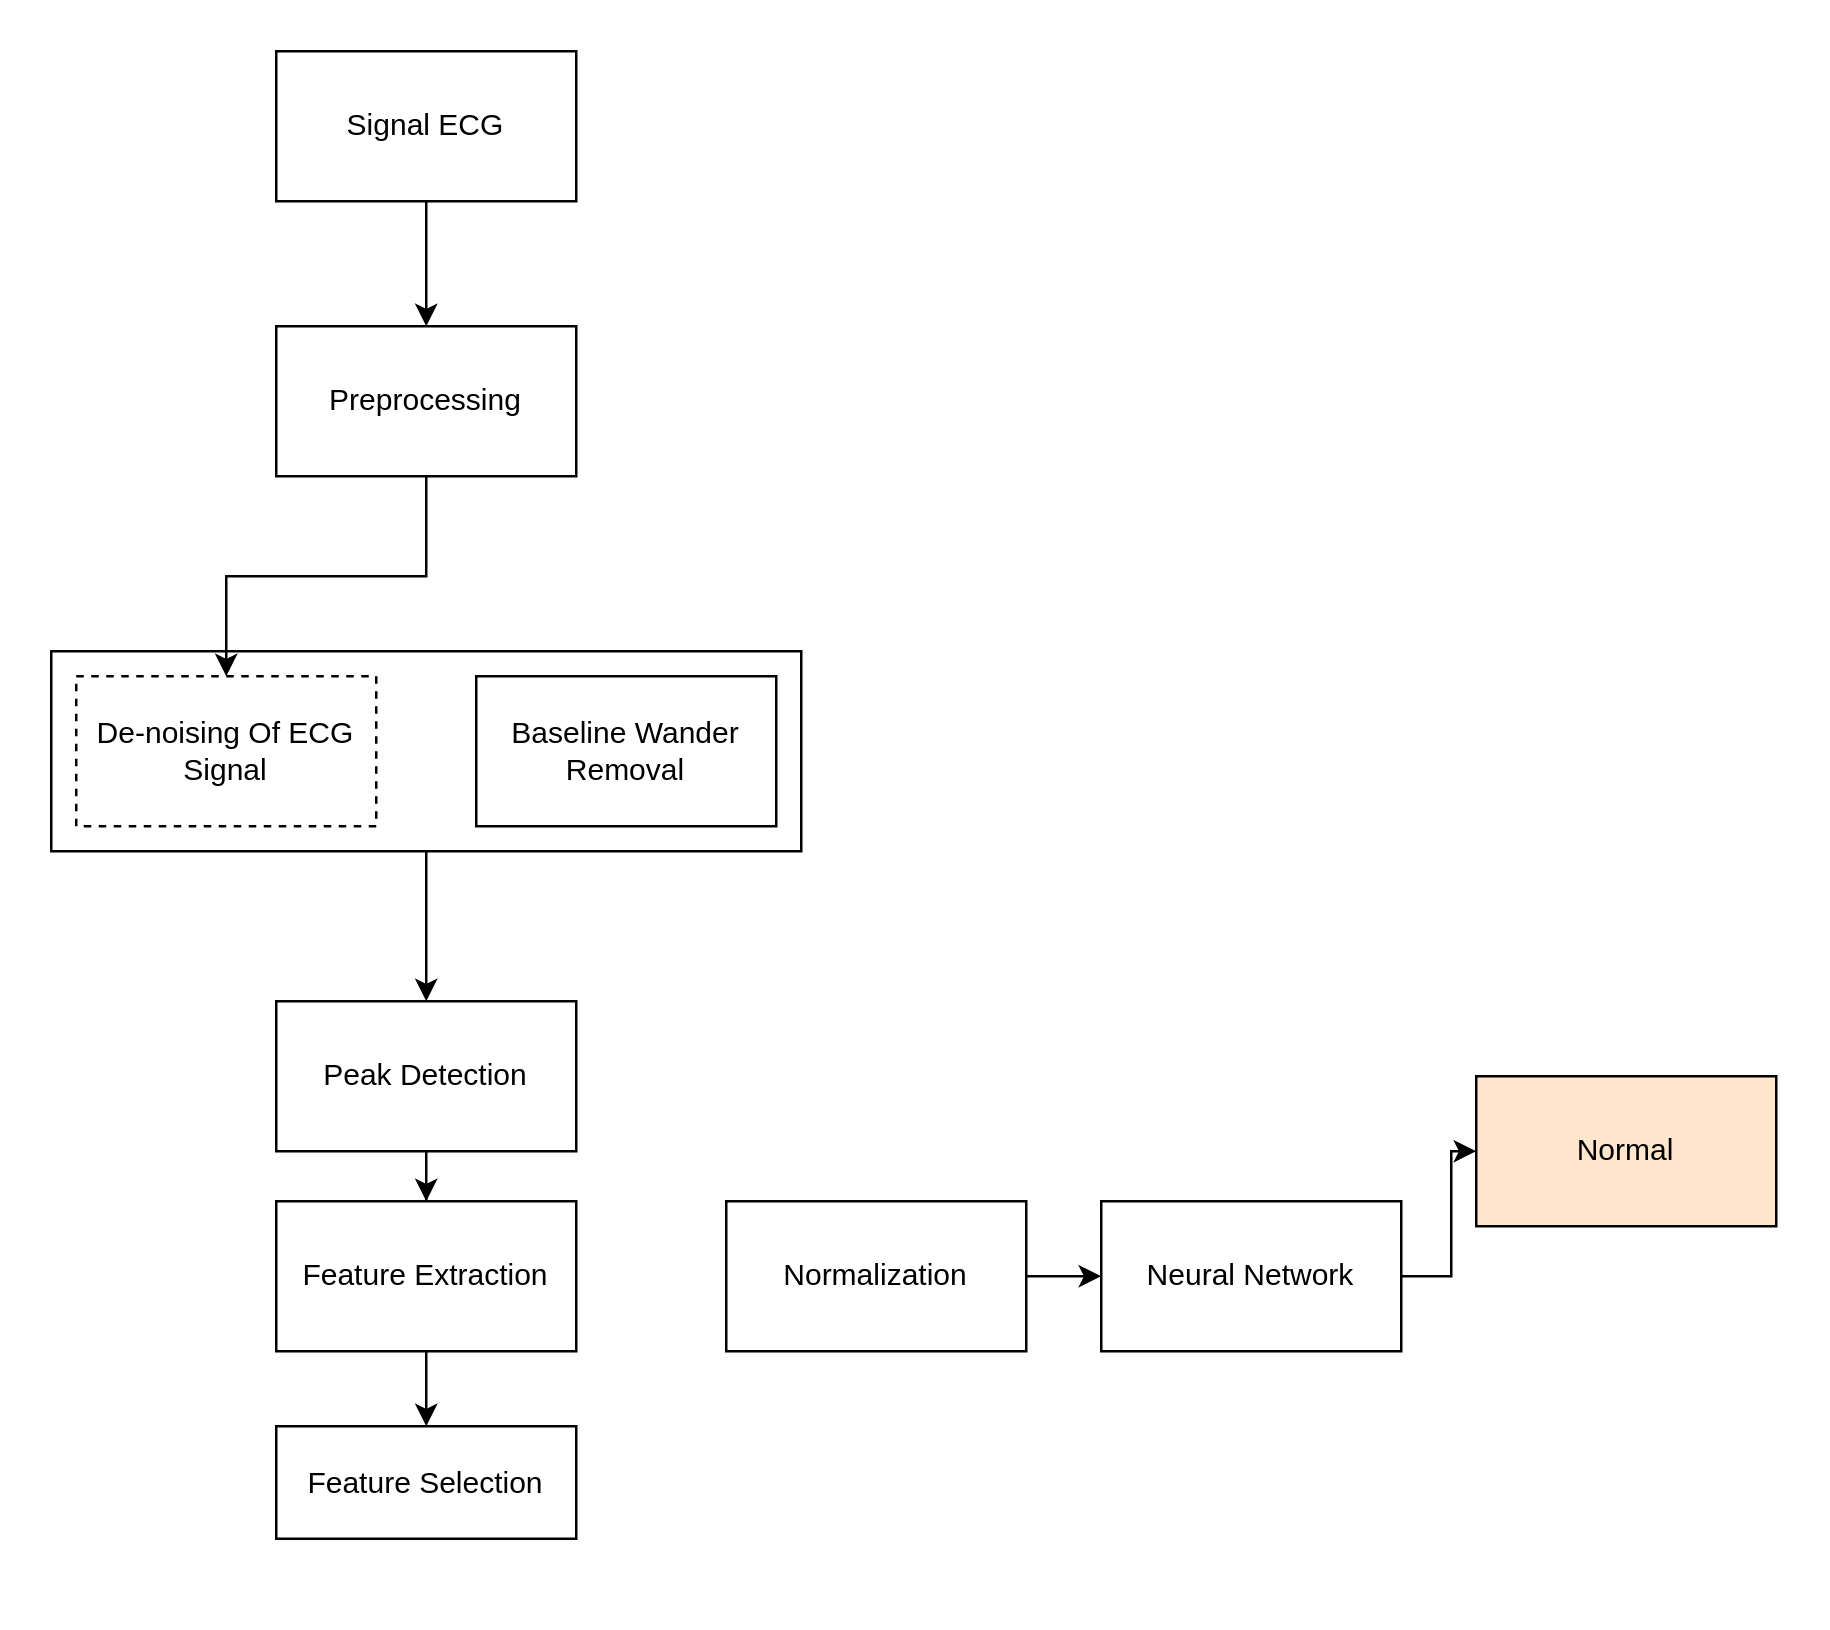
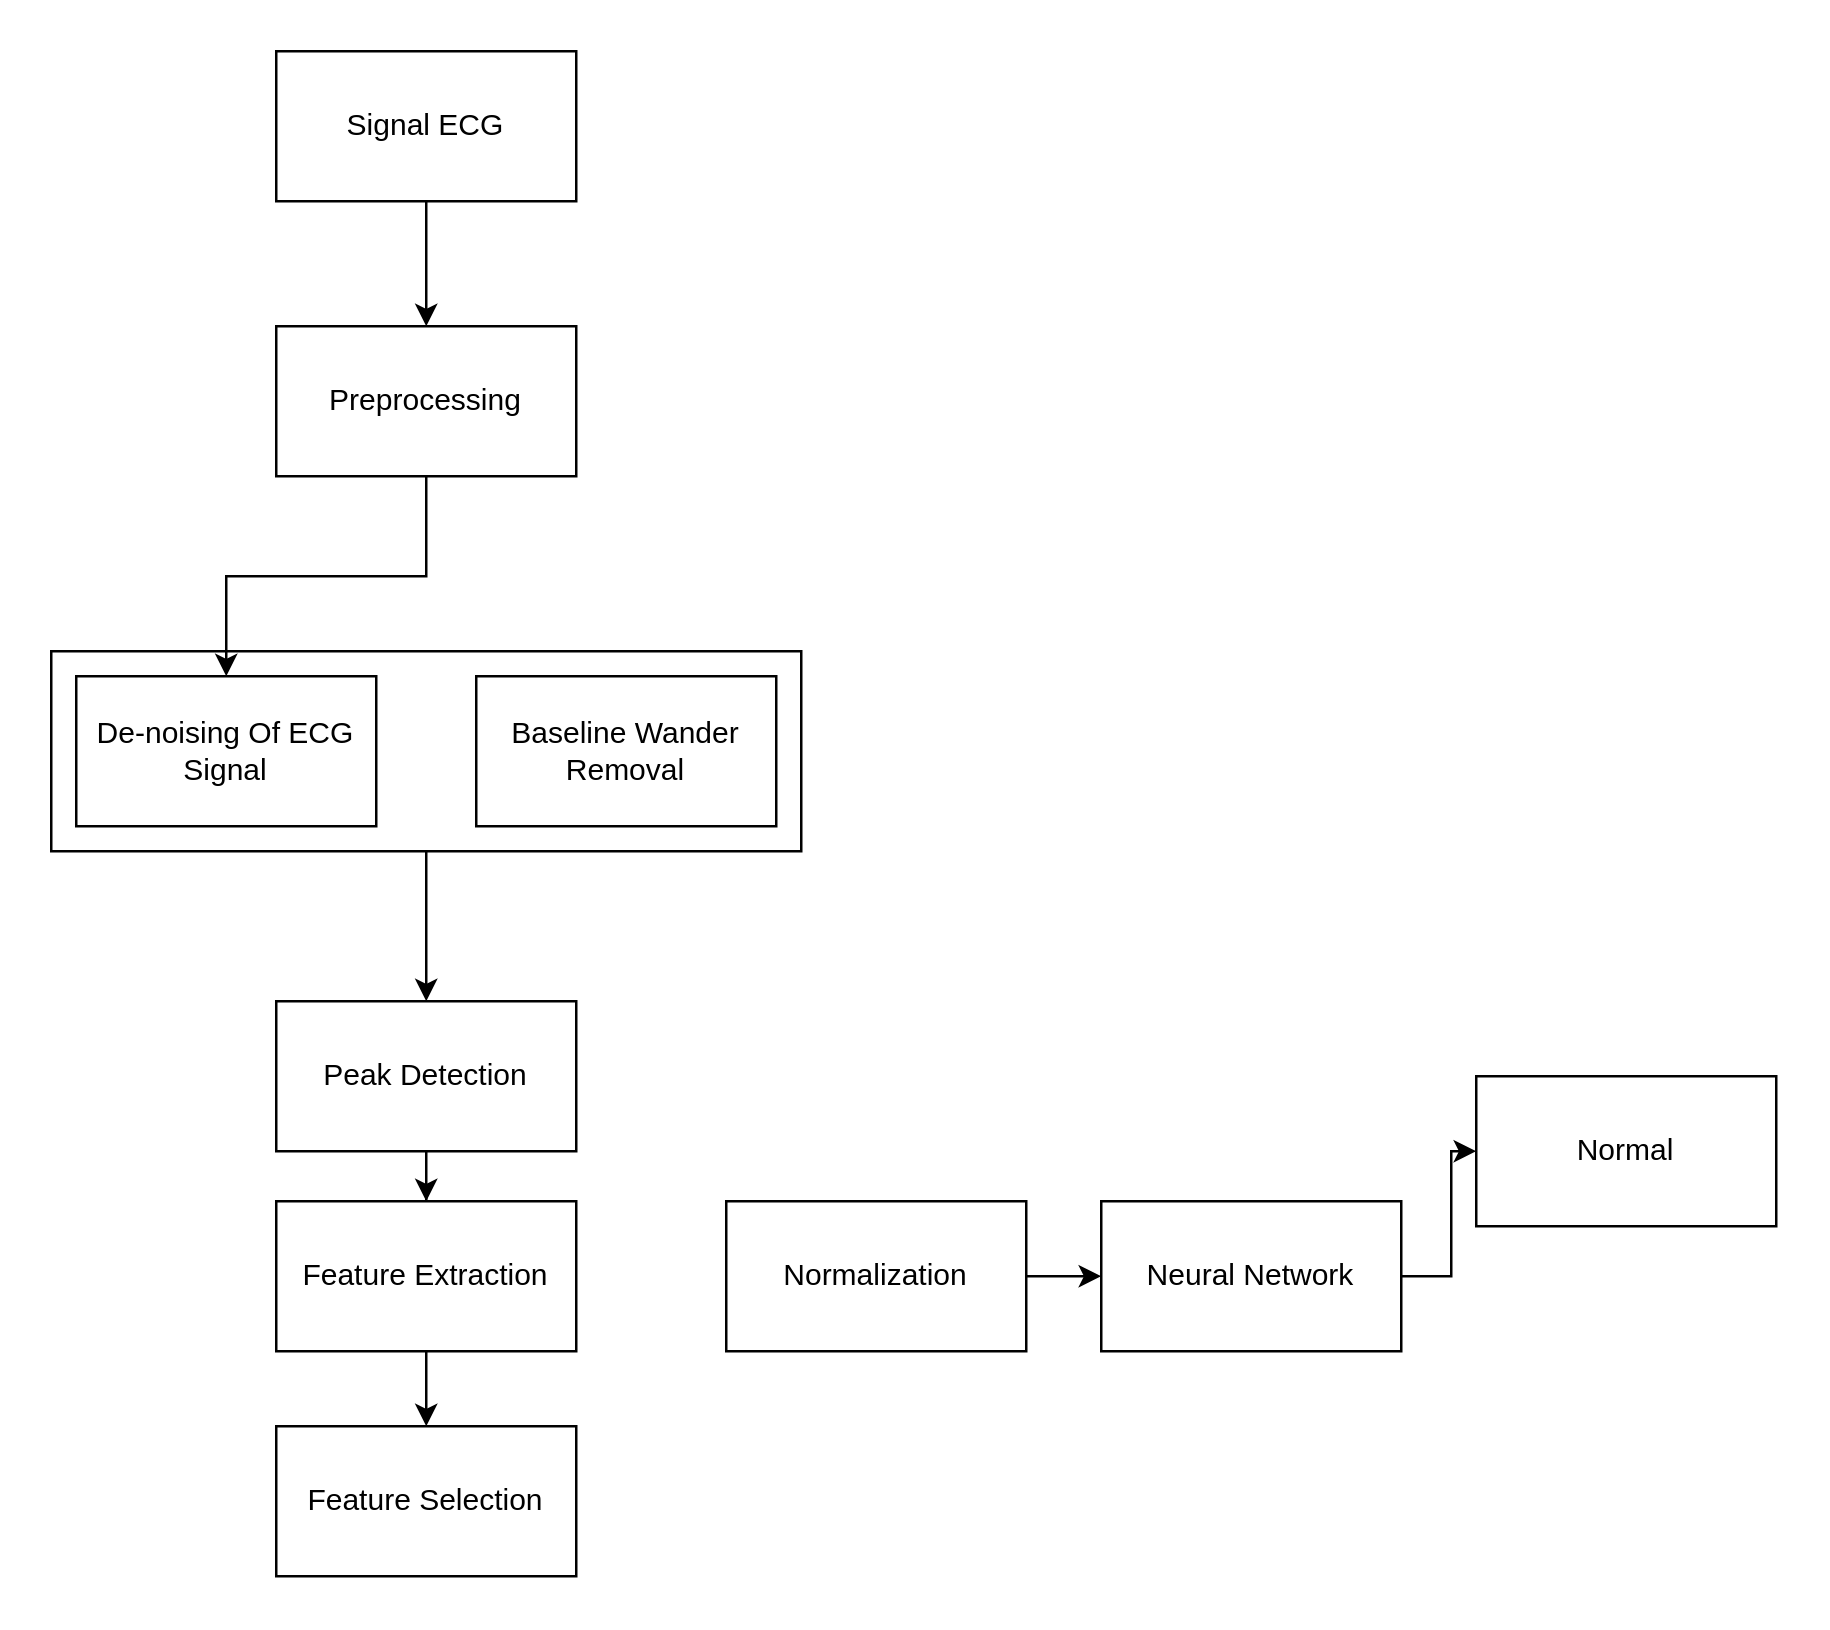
- <mxCell id="9" value="De-noising Of ECG Signal" style="rounded=0;whiteSpace=wrap;html=1;dashed=1;" vertex="1" parent="1"><mxGeometry x="30" y="270" width="120" height="60" as="geometry" /></mxCell>
+ <mxCell id="9" value="De-noising Of ECG Signal" style="rounded=0;whiteSpace=wrap;html=1;" vertex="1" parent="1"><mxGeometry x="30" y="270" width="120" height="60" as="geometry" /></mxCell>
- <mxCell id="19" value="Normal" style="rounded=0;whiteSpace=wrap;html=1;fillColor=#ffe6cc;" vertex="1" parent="1"><mxGeometry x="590" y="430" width="120" height="60" as="geometry" /></mxCell>
+ <mxCell id="19" value="Normal" style="rounded=0;whiteSpace=wrap;html=1;" vertex="1" parent="1"><mxGeometry x="590" y="430" width="120" height="60" as="geometry" /></mxCell>
- <mxCell id="14" value="Feature Selection" style="rounded=0;whiteSpace=wrap;html=1;" vertex="1" parent="1"><mxGeometry x="110" y="570" width="120" height="45" as="geometry" /></mxCell>
+ <mxCell id="14" value="Feature Selection" style="rounded=0;whiteSpace=wrap;html=1;" vertex="1" parent="1"><mxGeometry x="110" y="570" width="120" height="60" as="geometry" /></mxCell>
